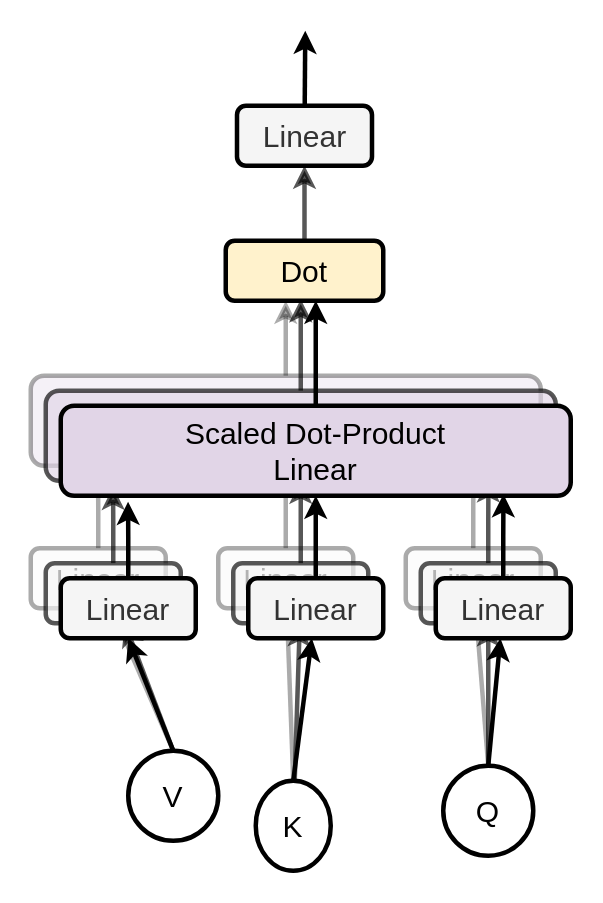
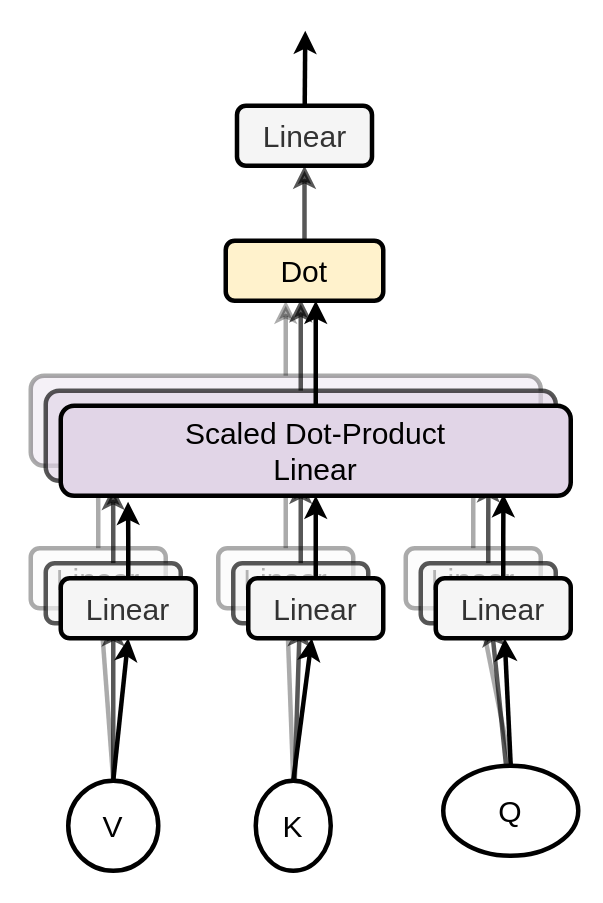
- <mxCell id="39" value="V" style="ellipse;whiteSpace=wrap;html=1;aspect=fixed;fontSize=20;strokeColor=#000000;strokeWidth=3;" vertex="1" parent="1"><mxGeometry x="85" y="500" width="60" height="60" as="geometry" /></mxCell>
+ <mxCell id="39" value="V" style="ellipse;whiteSpace=wrap;html=1;aspect=fixed;fontSize=20;strokeColor=#000000;strokeWidth=3;" vertex="1" parent="1"><mxGeometry x="45" y="520" width="60" height="60" as="geometry" /></mxCell>
- <mxCell id="42" value="Q" style="ellipse;whiteSpace=wrap;html=1;aspect=fixed;fontSize=20;strokeColor=#000000;strokeWidth=3;" vertex="1" parent="1"><mxGeometry x="295" y="510" width="60" height="60" as="geometry" /></mxCell>
+ <mxCell id="42" value="Q" style="ellipse;whiteSpace=wrap;html=1;aspect=fixed;fontSize=20;strokeColor=#000000;strokeWidth=3;" vertex="1" parent="1"><mxGeometry x="295" y="510" width="90" height="60" as="geometry" /></mxCell>
